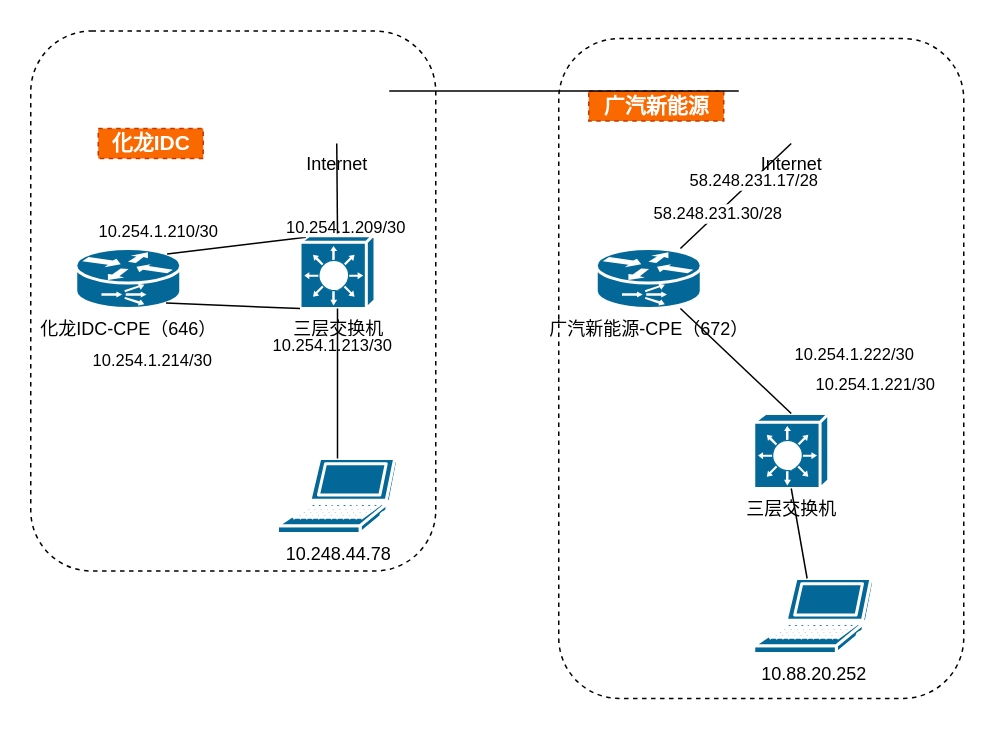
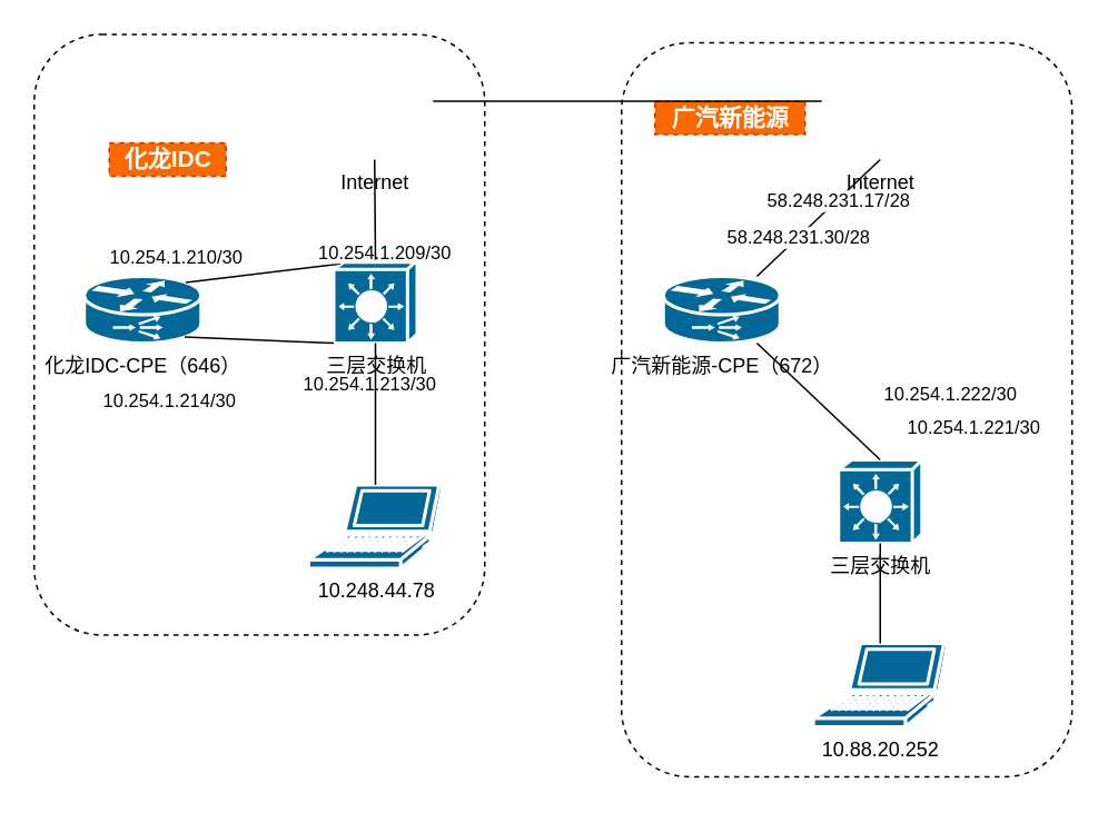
- <mxCell id="16" value="10.248.44.78" style="shape=mxgraph.cisco.computers_and_peripherals.laptop;html=1;pointerEvents=1;dashed=0;fillColor=#036897;strokeColor=#ffffff;strokeWidth=2;verticalLabelPosition=bottom;verticalAlign=top;align=center;outlineConnect=0;" vertex="1" parent="1"><mxGeometry x="184.5" y="305" width="80" height="50" as="geometry" /></mxCell>
+ <mxCell id="16" value="10.248.44.78" style="shape=mxgraph.cisco.computers_and_peripherals.laptop;html=1;pointerEvents=1;dashed=0;fillColor=#036897;strokeColor=#ffffff;strokeWidth=2;verticalLabelPosition=bottom;verticalAlign=top;align=center;outlineConnect=0;" vertex="1" parent="1"><mxGeometry x="184.5" y="290" width="80" height="50" as="geometry" /></mxCell>
- <mxCell id="23" value="10.88.20.252" style="shape=mxgraph.cisco.computers_and_peripherals.laptop;html=1;pointerEvents=1;dashed=0;fillColor=#036897;strokeColor=#ffffff;strokeWidth=2;verticalLabelPosition=bottom;verticalAlign=top;align=center;outlineConnect=0;" vertex="1" parent="1"><mxGeometry x="502" y="385" width="80" height="50" as="geometry" /></mxCell>
+ <mxCell id="23" value="10.88.20.252" style="shape=mxgraph.cisco.computers_and_peripherals.laptop;html=1;pointerEvents=1;dashed=0;fillColor=#036897;strokeColor=#ffffff;strokeWidth=2;verticalLabelPosition=bottom;verticalAlign=top;align=center;outlineConnect=0;" vertex="1" parent="1"><mxGeometry x="487" y="385" width="80" height="50" as="geometry" /></mxCell>
